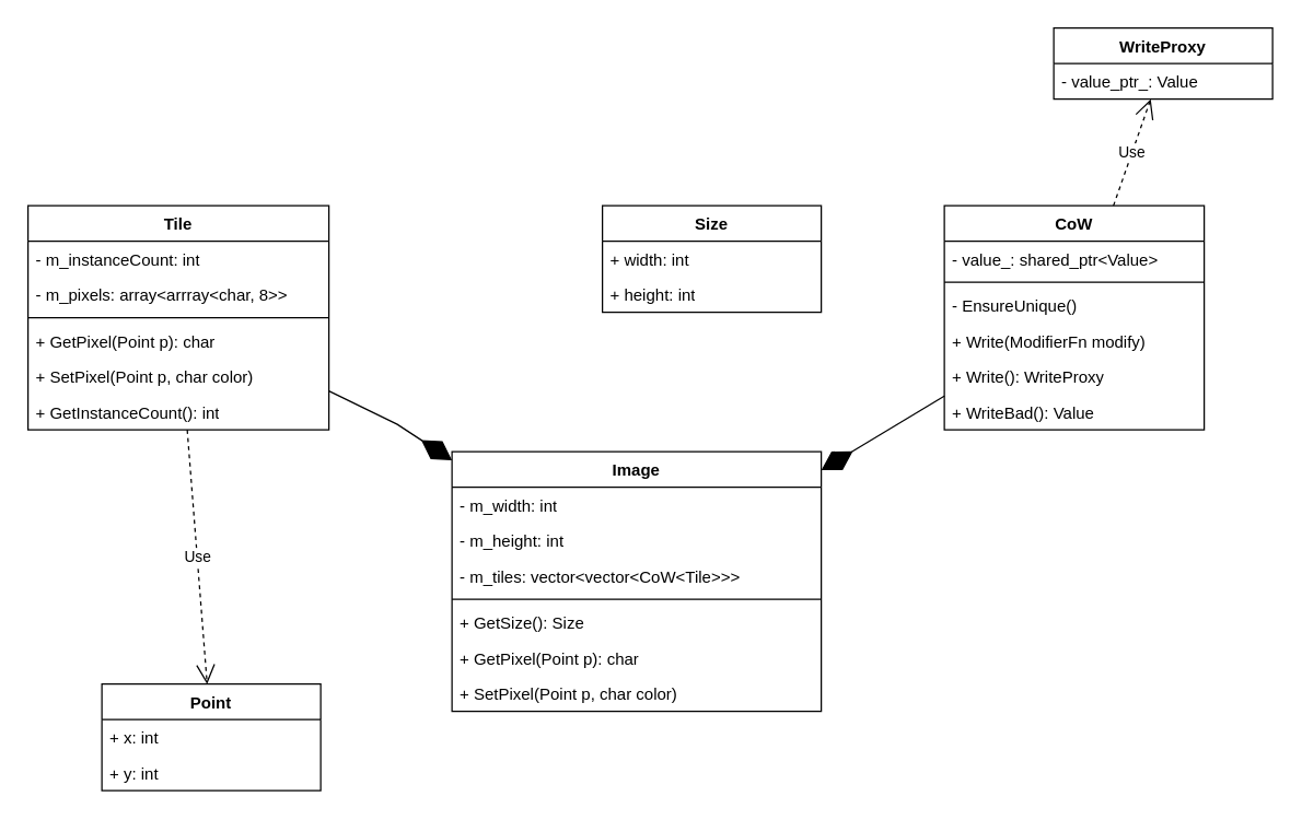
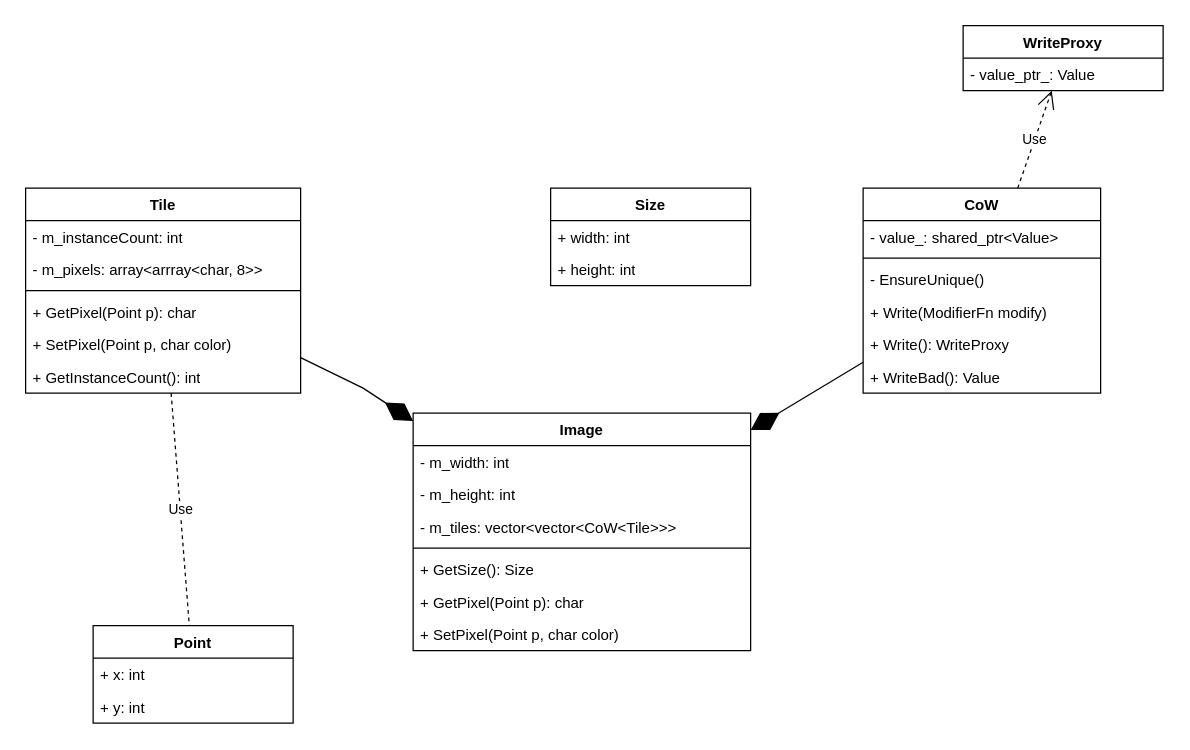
- <mxCell id="34" value="Use" style="endArrow=open;endSize=12;dashed=1;html=1;rounded=0;" parent="1" source="2" target="20" edge="1"><mxGeometry width="160" relative="1" as="geometry"><mxPoint x="290" y="240" as="sourcePoint" /><mxPoint x="450" y="240" as="targetPoint" /></mxGeometry></mxCell>
+ <mxCell id="34" value="Use" style="endArrow=none;endSize=12;dashed=1;html=1;rounded=0;" parent="1" source="2" target="20" edge="1"><mxGeometry width="160" relative="1" as="geometry"><mxPoint x="290" y="240" as="sourcePoint" /><mxPoint x="450" y="240" as="targetPoint" /></mxGeometry></mxCell>
